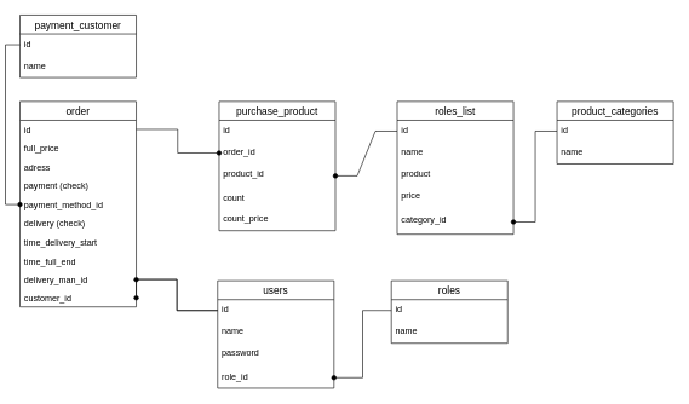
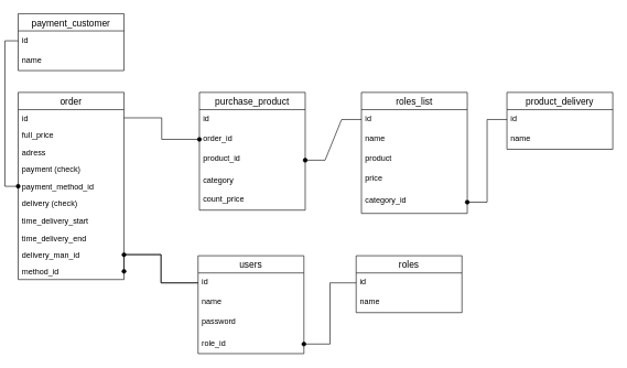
- <mxCell id="10" value="product_categories" style="swimlane;fontStyle=0;childLayout=stackLayout;horizontal=1;startSize=26;horizontalStack=0;resizeParent=1;resizeParentMax=0;resizeLast=0;collapsible=1;marginBottom=0;align=center;fontSize=14;" vertex="1" parent="1"><mxGeometry x="759" y="139" width="160" height="86" as="geometry" /></mxCell>
+ <mxCell id="10" value="product_delivery" style="swimlane;fontStyle=0;childLayout=stackLayout;horizontal=1;startSize=26;horizontalStack=0;resizeParent=1;resizeParentMax=0;resizeLast=0;collapsible=1;marginBottom=0;align=center;fontSize=14;" vertex="1" parent="1"><mxGeometry x="759" y="139" width="160" height="86" as="geometry" /></mxCell>
- <mxCell id="32" value="count" style="text;strokeColor=none;fillColor=none;spacingLeft=4;spacingRight=4;overflow=hidden;rotatable=0;points=[[0,0.5],[1,0.5]];portConstraint=eastwest;fontSize=12;" vertex="1" parent="28"><mxGeometry y="119" width="160" height="29" as="geometry" /></mxCell>
+ <mxCell id="32" value="category" style="text;strokeColor=none;fillColor=none;spacingLeft=4;spacingRight=4;overflow=hidden;rotatable=0;points=[[0,0.5],[1,0.5]];portConstraint=eastwest;fontSize=12;" vertex="1" parent="28"><mxGeometry y="119" width="160" height="29" as="geometry" /></mxCell>
- <mxCell id="25" value="time_full_end" style="text;strokeColor=none;fillColor=none;spacingLeft=4;spacingRight=4;overflow=hidden;rotatable=0;points=[[0,0.5],[1,0.5]];portConstraint=eastwest;fontSize=12;" vertex="1" parent="17"><mxGeometry y="207" width="160" height="26" as="geometry" /></mxCell>
+ <mxCell id="25" value="time_delivery_end" style="text;strokeColor=none;fillColor=none;spacingLeft=4;spacingRight=4;overflow=hidden;rotatable=0;points=[[0,0.5],[1,0.5]];portConstraint=eastwest;fontSize=12;" vertex="1" parent="17"><mxGeometry y="207" width="160" height="26" as="geometry" /></mxCell>
- <mxCell id="27" value="customer_id" style="text;strokeColor=none;fillColor=none;spacingLeft=4;spacingRight=4;overflow=hidden;rotatable=0;points=[[0,0.5],[1,0.5]];portConstraint=eastwest;fontSize=12;" vertex="1" parent="17"><mxGeometry y="258" width="160" height="25" as="geometry" /></mxCell>
+ <mxCell id="27" value="method_id" style="text;strokeColor=none;fillColor=none;spacingLeft=4;spacingRight=4;overflow=hidden;rotatable=0;points=[[0,0.5],[1,0.5]];portConstraint=eastwest;fontSize=12;" vertex="1" parent="17"><mxGeometry y="258" width="160" height="25" as="geometry" /></mxCell>
